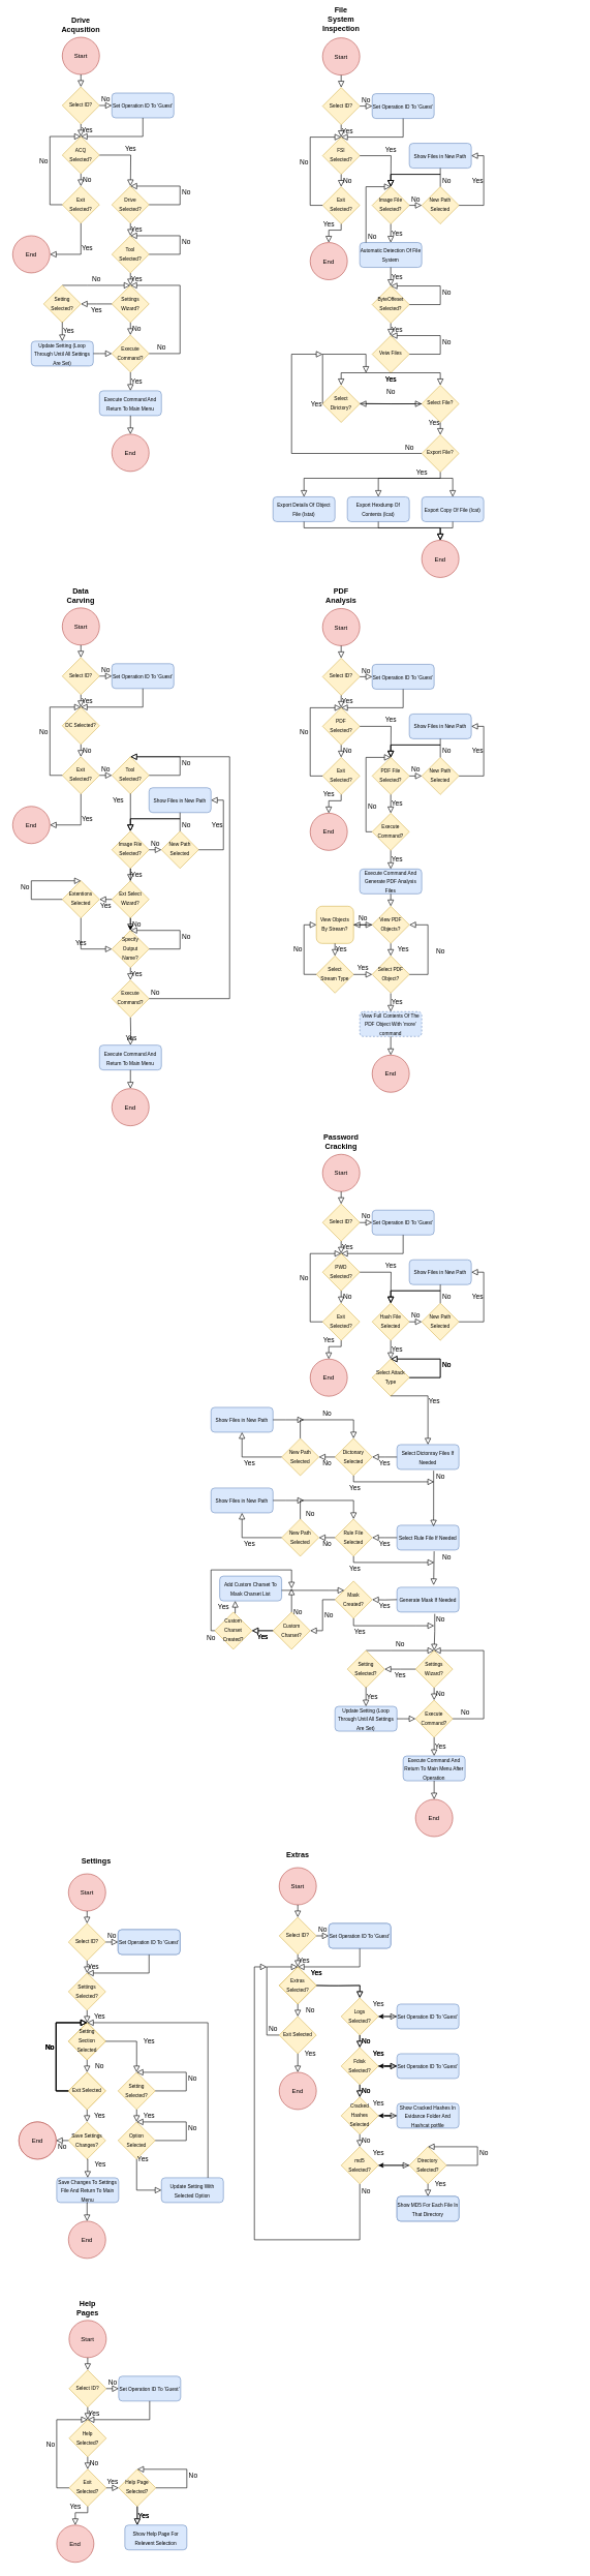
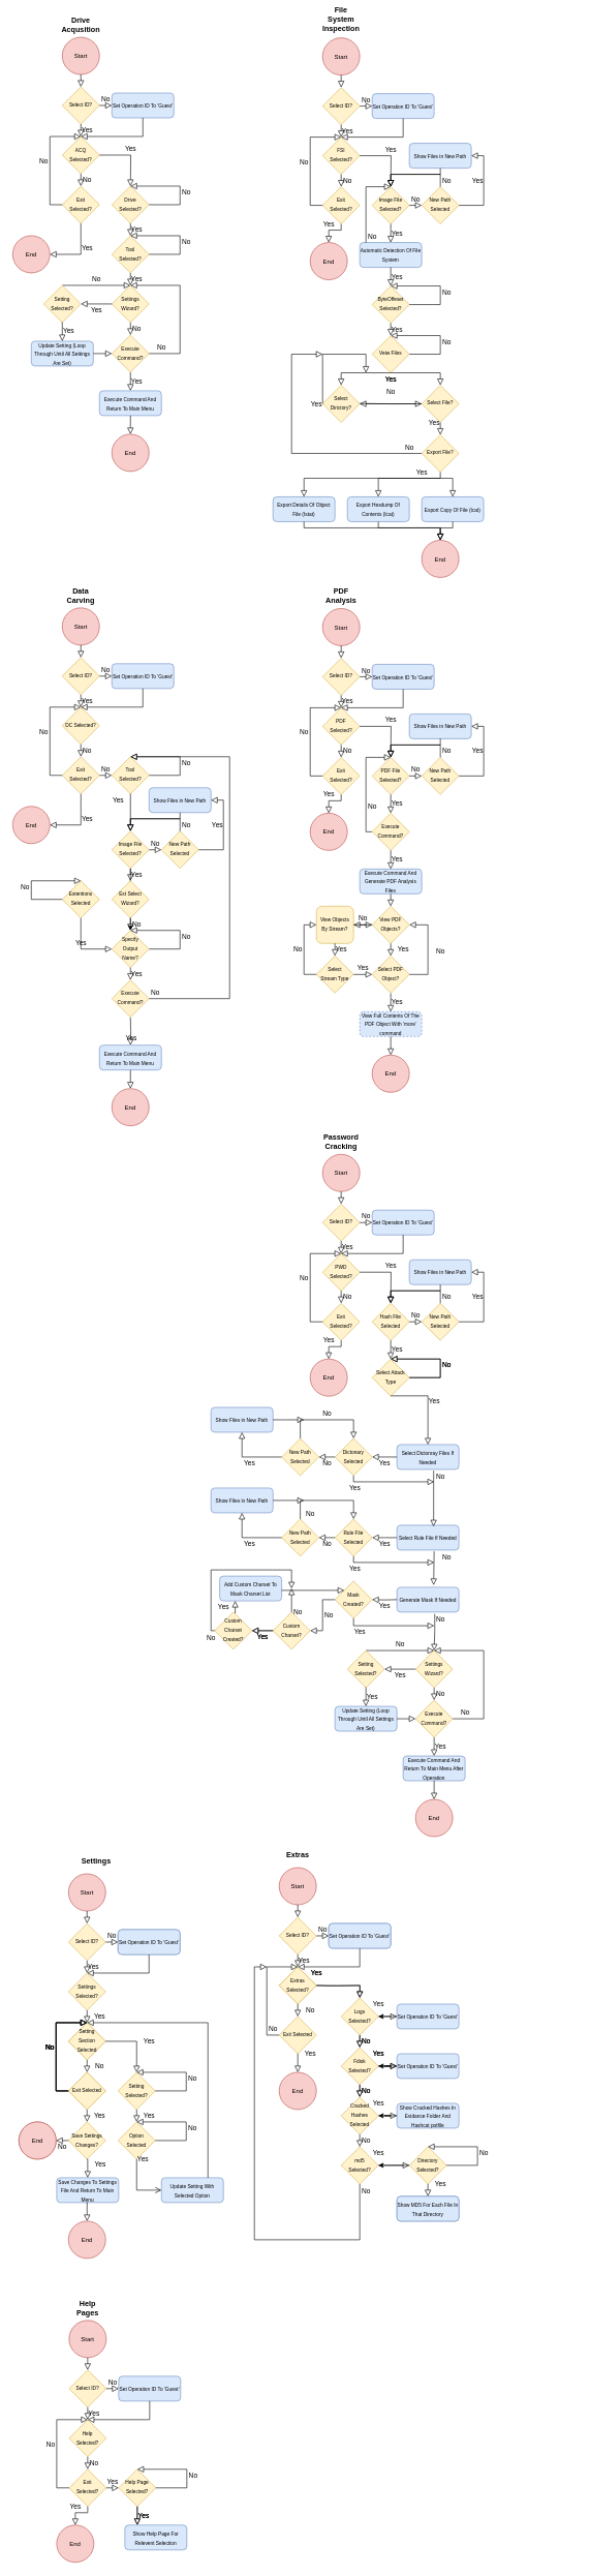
- <mxCell id="109" value="Yes" style="edgeStyle=orthogonalEdgeStyle;rounded=0;html=1;jettySize=auto;orthogonalLoop=1;fontSize=11;endArrow=block;endFill=0;endSize=8;strokeWidth=1;shadow=0;labelBackgroundColor=none;entryX=1;entryY=0.5;entryDx=0;entryDy=0;exitX=0;exitY=0.5;exitDx=0;exitDy=0;" edge="1" parent="1" source="106" target="107"><mxGeometry y="10" relative="1" as="geometry"><mxPoint as="offset" /><mxPoint x="430" y="1489.42" as="sourcePoint" /><mxPoint x="510" y="1489.42" as="targetPoint" /><Array as="points"><mxPoint x="170" y="1449" /><mxPoint x="170" y="1449" /></Array></mxGeometry></mxCell>
- <mxCell id="284" value="Yes" style="edgeStyle=orthogonalEdgeStyle;rounded=0;html=1;jettySize=auto;orthogonalLoop=1;fontSize=11;endArrow=block;endFill=0;endSize=8;strokeWidth=1;shadow=0;labelBackgroundColor=none;exitX=0.5;exitY=1;exitDx=0;exitDy=0;entryX=0;entryY=0.5;entryDx=0;entryDy=0;" edge="1" parent="1" source="267" target="266"><mxGeometry x="-1" y="10" relative="1" as="geometry"><mxPoint as="offset" /><mxPoint x="230" y="3410" as="sourcePoint" /><mxPoint x="230" y="3430" as="targetPoint" /></mxGeometry></mxCell>
+ <mxCell id="284" value="Yes" style="edgeStyle=orthogonalEdgeStyle;rounded=0;html=1;jettySize=auto;orthogonalLoop=1;fontSize=11;endArrow=open;endFill=0;endSize=8;strokeWidth=1;shadow=0;labelBackgroundColor=none;exitX=0.5;exitY=1;exitDx=0;exitDy=0;entryX=0;entryY=0.5;entryDx=0;entryDy=0;" edge="1" parent="1" source="267" target="266"><mxGeometry x="-1" y="10" relative="1" as="geometry"><mxPoint as="offset" /><mxPoint x="230" y="3410" as="sourcePoint" /><mxPoint x="230" y="3430" as="targetPoint" /></mxGeometry></mxCell>
